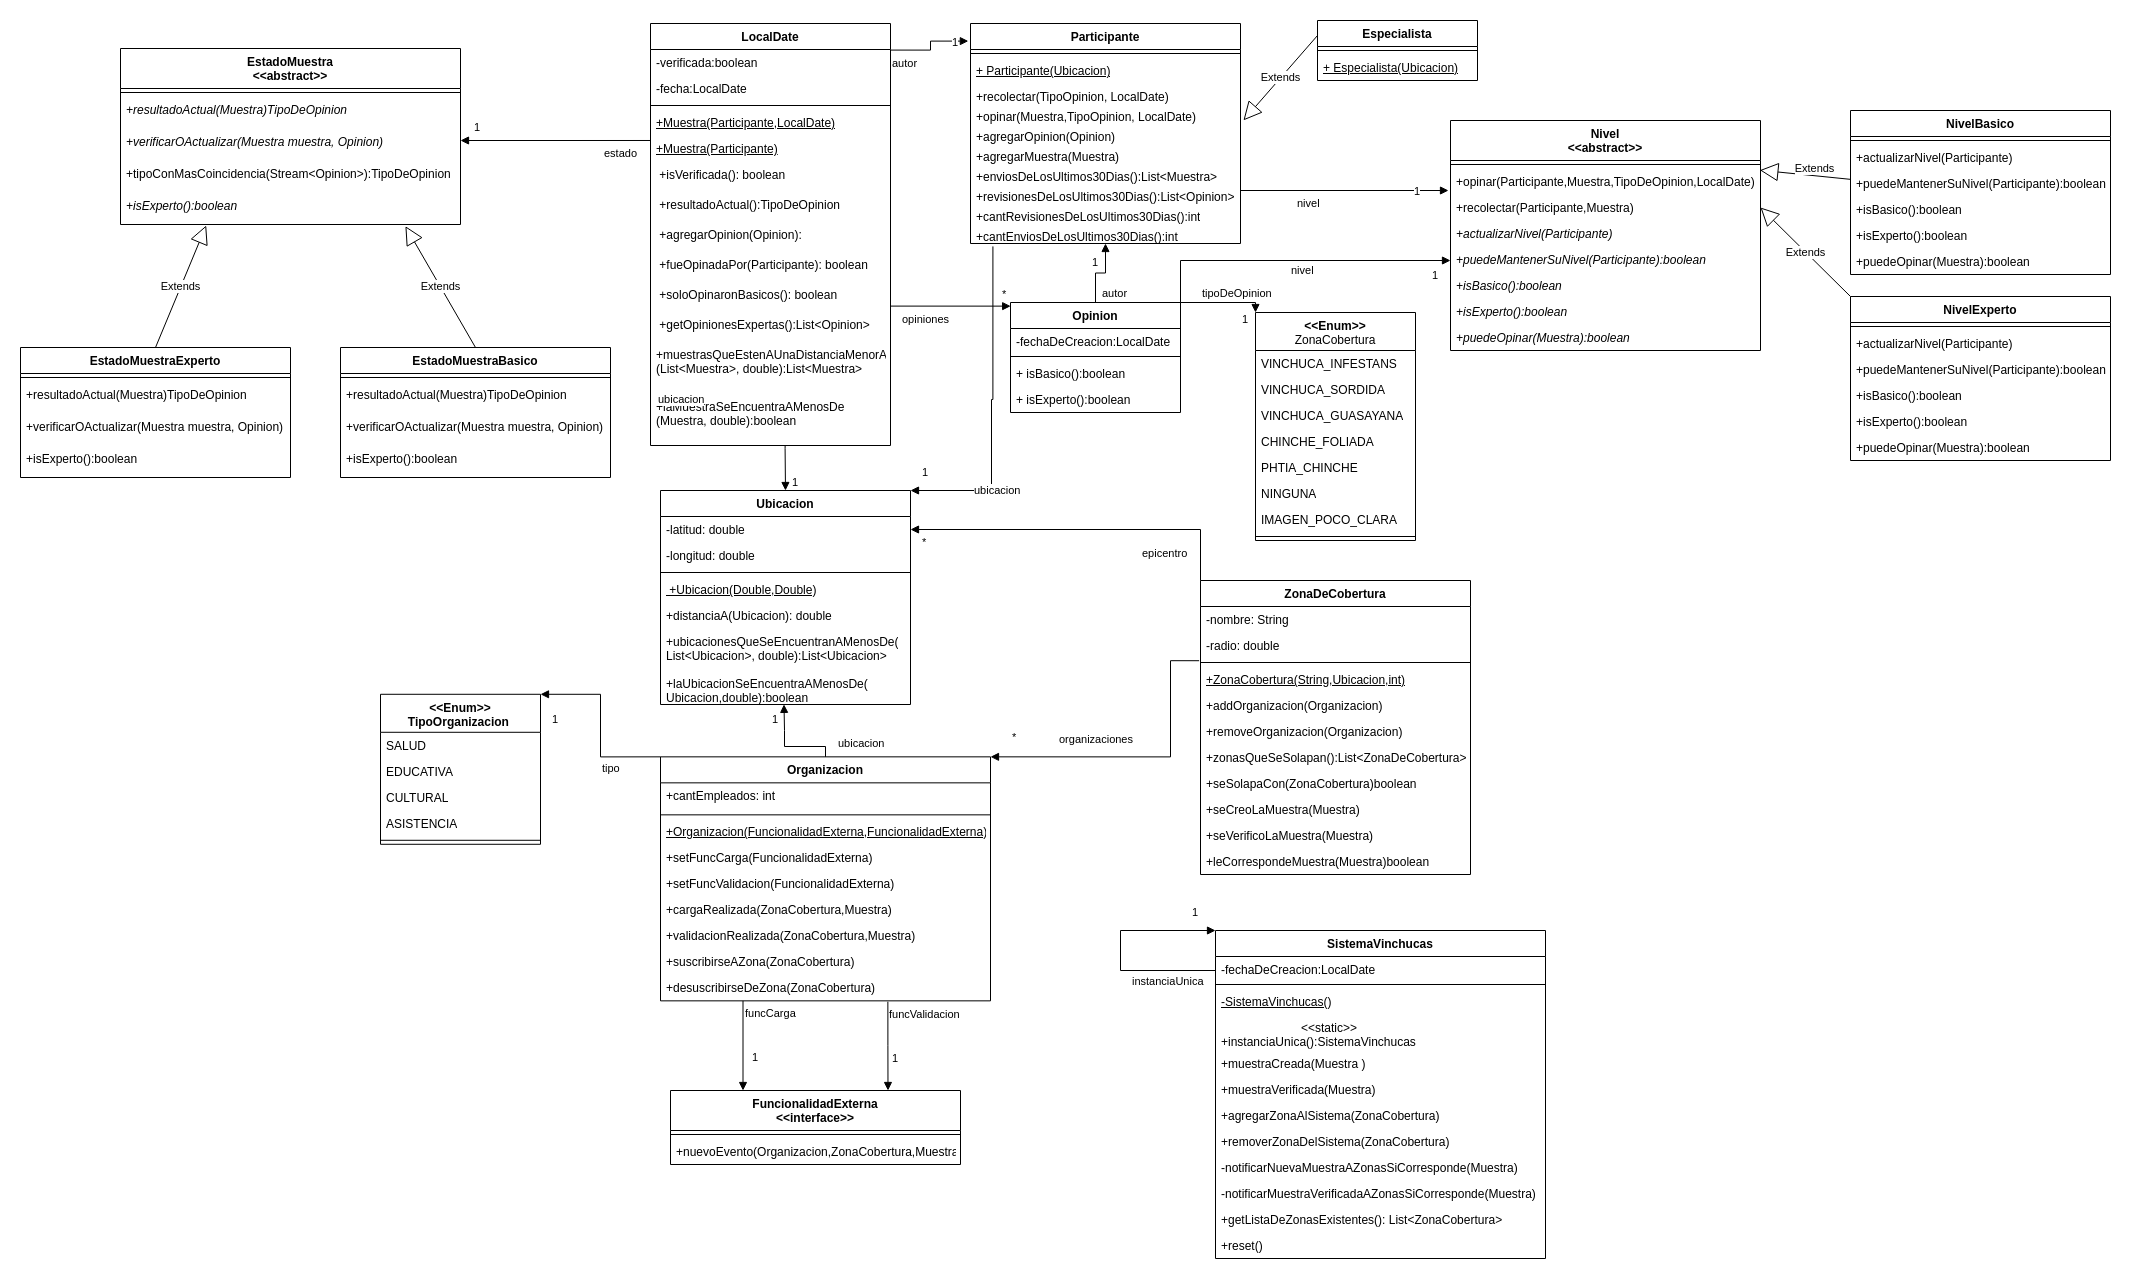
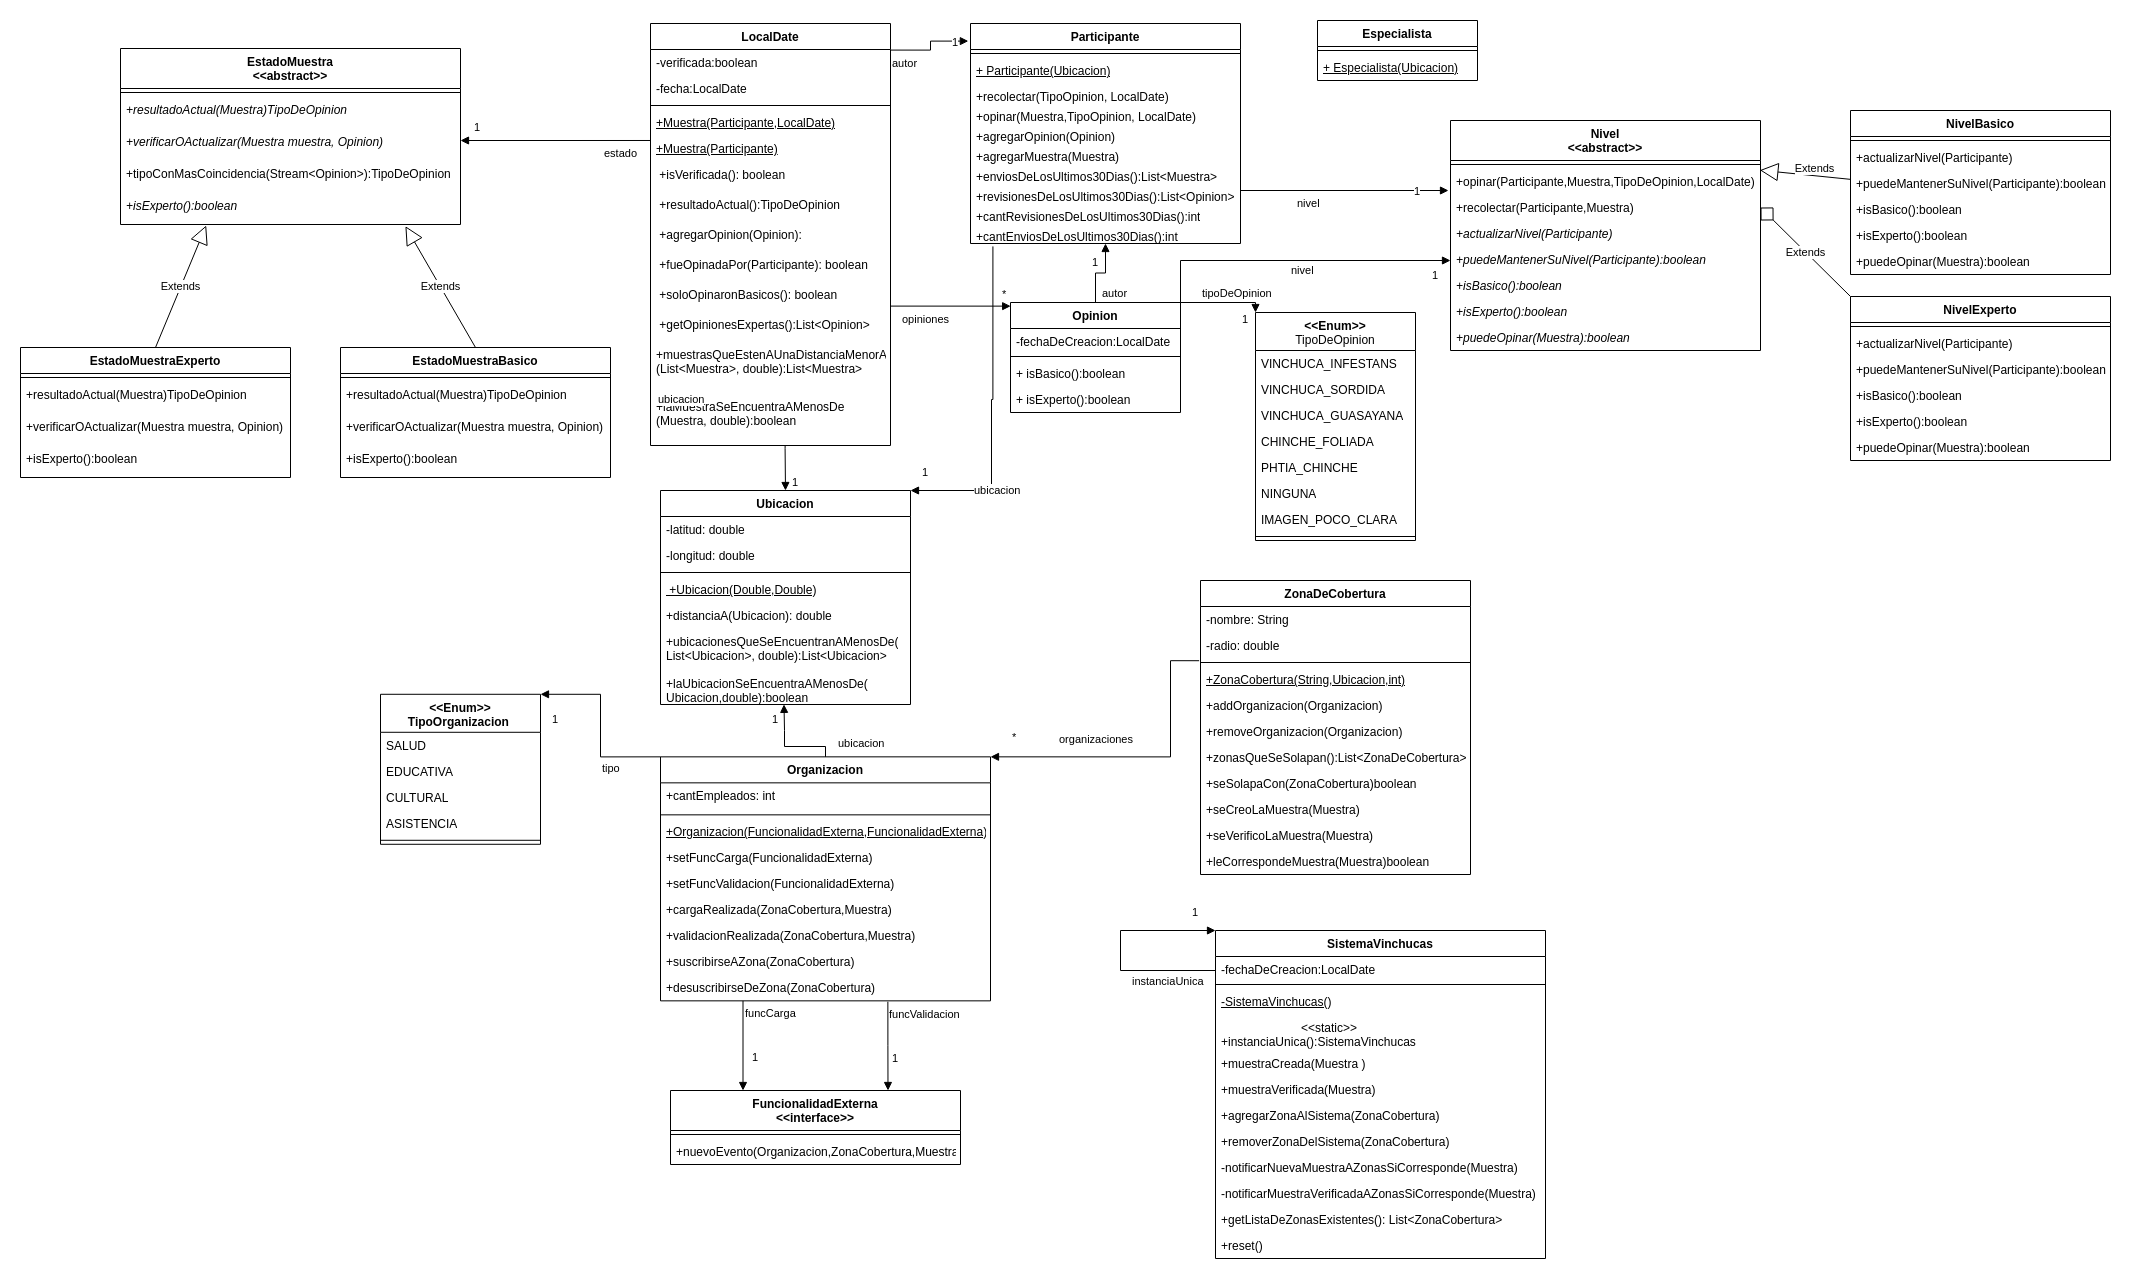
- <mxCell id="92" value="Extends" style="endArrow=block;endSize=16;endFill=0;html=1;rounded=0;entryX=1.011;entryY=0.844;entryDx=0;entryDy=0;entryPerimeter=0;exitX=0;exitY=0.25;exitDx=0;exitDy=0;" parent="1" source="49" target="15" edge="1"><mxGeometry width="160" relative="1" as="geometry"><mxPoint x="1300" y="480" as="sourcePoint" /><mxPoint x="1460" y="480" as="targetPoint" /></mxGeometry></mxCell>
- <mxCell id="48" value="Extends" style="endArrow=block;endSize=16;endFill=0;html=1;rounded=0;entryX=1;entryY=0.5;entryDx=0;entryDy=0;exitX=0;exitY=0;exitDx=0;exitDy=0;" parent="1" source="104" target="5" edge="1"><mxGeometry width="160" relative="1" as="geometry"><mxPoint x="1856.25" y="284" as="sourcePoint" /><mxPoint x="1570" y="297" as="targetPoint" /></mxGeometry></mxCell>
+ <mxCell id="48" value="Extends" style="endArrow=diamond;endSize=16;endFill=0;html=1;rounded=0;entryX=1;entryY=0.5;entryDx=0;entryDy=0;exitX=0;exitY=0;exitDx=0;exitDy=0;" parent="1" source="104" target="5" edge="1"><mxGeometry width="160" relative="1" as="geometry"><mxPoint x="1856.25" y="284" as="sourcePoint" /><mxPoint x="1570" y="297" as="targetPoint" /></mxGeometry></mxCell>
- <mxCell id="137" value="&amp;lt;&amp;lt;Enum&amp;gt;&amp;gt;&lt;br style=&quot;font-weight: 400;&quot;&gt;&lt;span style=&quot;font-weight: 400;&quot;&gt;ZonaCobertura&lt;/span&gt;" style="swimlane;fontStyle=1;align=center;verticalAlign=top;childLayout=stackLayout;horizontal=1;startSize=38;horizontalStack=0;resizeParent=1;resizeParentMax=0;resizeLast=0;collapsible=1;marginBottom=0;whiteSpace=wrap;html=1;" parent="1" vertex="1"><mxGeometry x="1255" y="312" width="160" height="228" as="geometry" /></mxCell>
+ <mxCell id="137" value="&amp;lt;&amp;lt;Enum&amp;gt;&amp;gt;&lt;br style=&quot;font-weight: 400;&quot;&gt;&lt;span style=&quot;font-weight: 400;&quot;&gt;TipoDeOpinion&lt;/span&gt;" style="swimlane;fontStyle=1;align=center;verticalAlign=top;childLayout=stackLayout;horizontal=1;startSize=38;horizontalStack=0;resizeParent=1;resizeParentMax=0;resizeLast=0;collapsible=1;marginBottom=0;whiteSpace=wrap;html=1;" parent="1" vertex="1"><mxGeometry x="1255" y="312" width="160" height="228" as="geometry" /></mxCell>
- <mxCell id="170" value="epicentro" style="endArrow=block;endFill=1;html=1;edgeStyle=orthogonalEdgeStyle;align=left;verticalAlign=top;rounded=0;exitX=0;exitY=0;exitDx=0;exitDy=0;entryX=1;entryY=0.5;entryDx=0;entryDy=0;" edge="1" parent="1" source="60" target="53"><mxGeometry x="-0.349" y="11" relative="1" as="geometry"><mxPoint x="1160" y="550" as="sourcePoint" /><mxPoint x="1000" y="550" as="targetPoint" /><mxPoint as="offset" /></mxGeometry></mxCell>
- <mxCell id="171" value="*" style="edgeLabel;resizable=0;html=1;align=left;verticalAlign=bottom;" connectable="0" vertex="1" parent="170"><mxGeometry x="-1" relative="1" as="geometry"><mxPoint x="-280" y="-30" as="offset" /></mxGeometry></mxCell>
